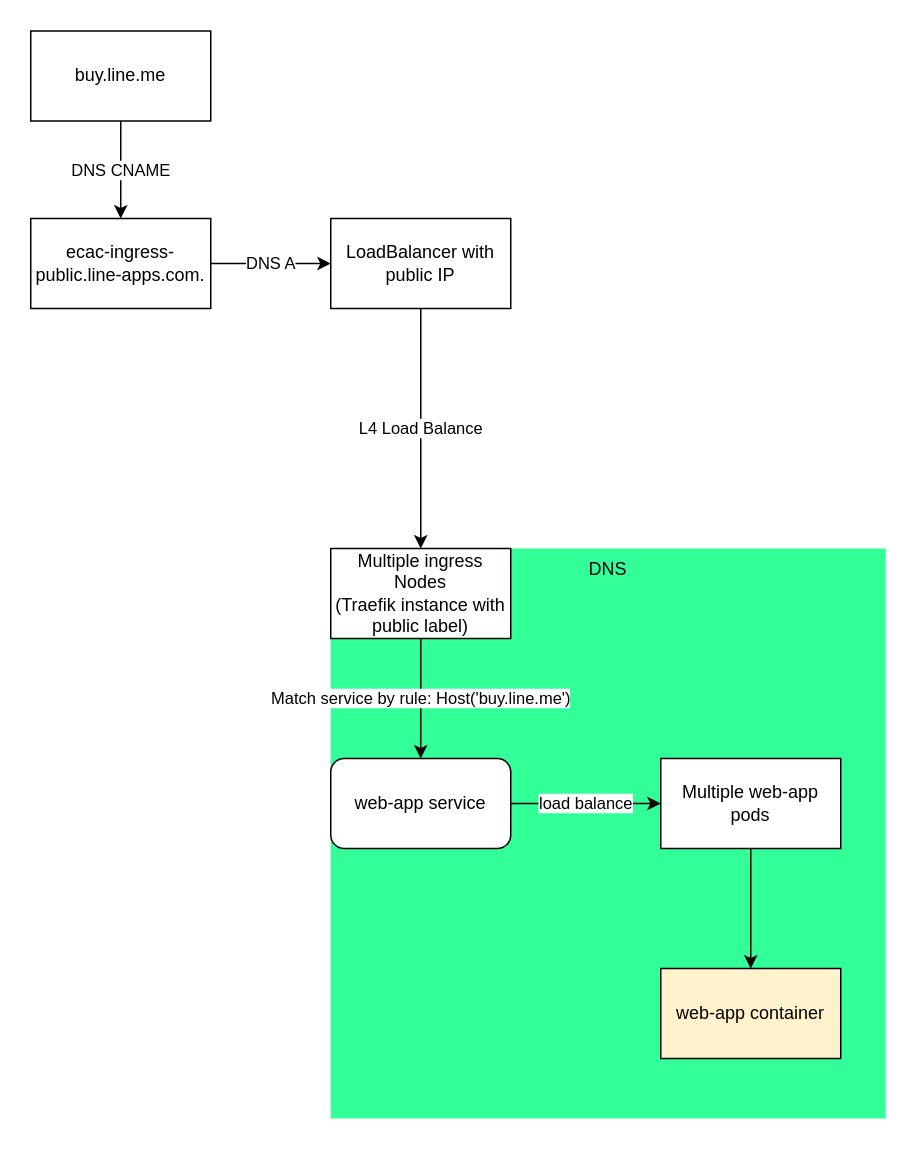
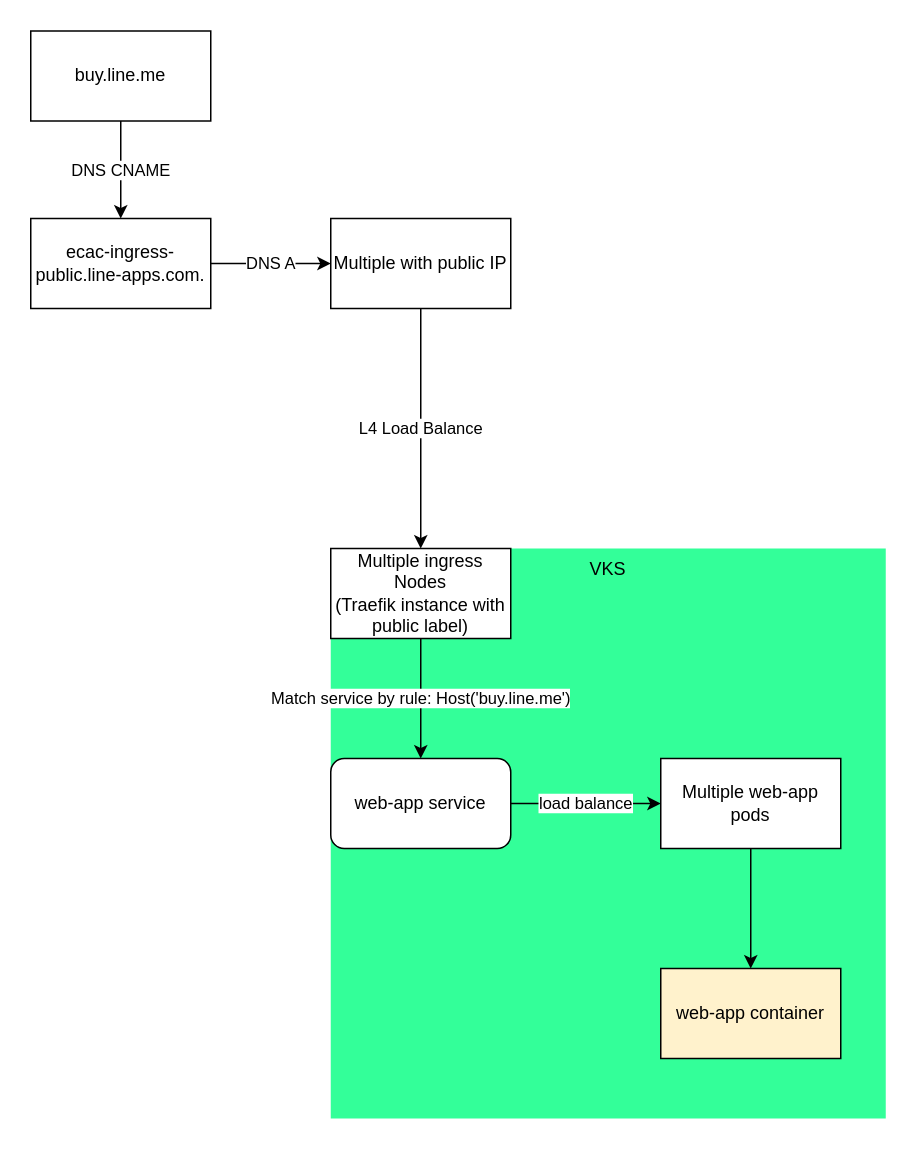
- <mxCell id="7" value="LoadBalancer with public IP" style="rounded=0;whiteSpace=wrap;html=1;" parent="1" vertex="1"><mxGeometry x="220" y="145" width="120" height="60" as="geometry" /></mxCell>
+ <mxCell id="7" value="Multiple with public IP" style="rounded=0;whiteSpace=wrap;html=1;" parent="1" vertex="1"><mxGeometry x="220" y="145" width="120" height="60" as="geometry" /></mxCell>
- <mxCell id="8" value="DNS" style="group;fillColor=#33FF99;rounded=0;shadow=0;comic=0;glass=0;" parent="1" vertex="1" connectable="0"><mxGeometry x="220" y="365" width="370" height="380" as="geometry" /></mxCell>
+ <mxCell id="8" value="VKS" style="group;fillColor=#33FF99;rounded=0;shadow=0;comic=0;glass=0;" parent="1" vertex="1" connectable="0"><mxGeometry x="220" y="365" width="370" height="380" as="geometry" /></mxCell>
